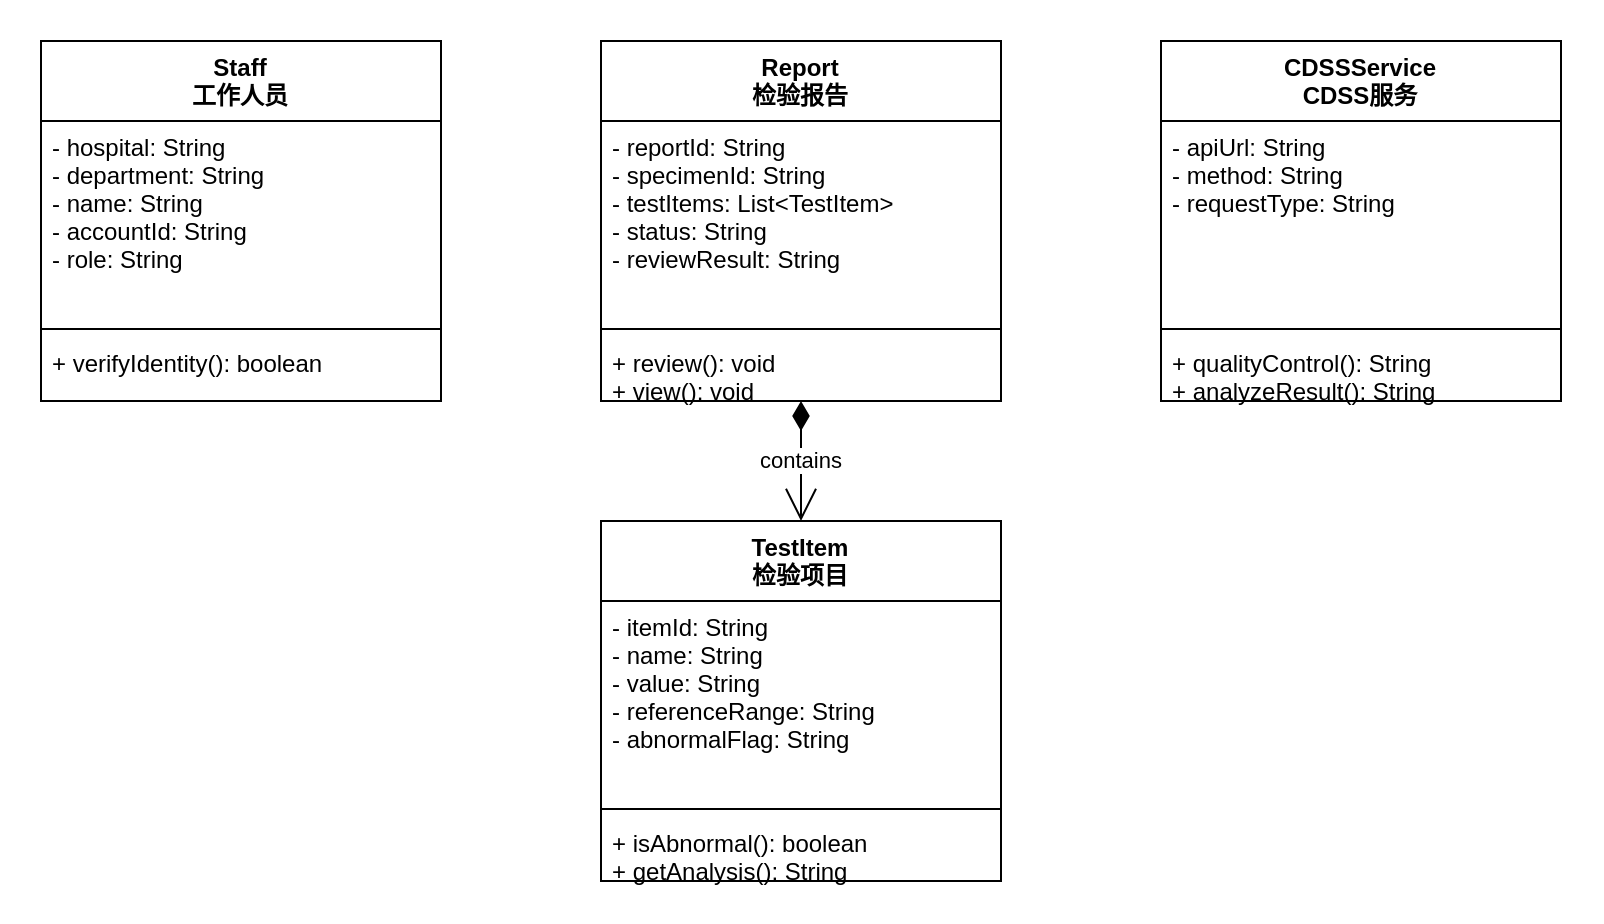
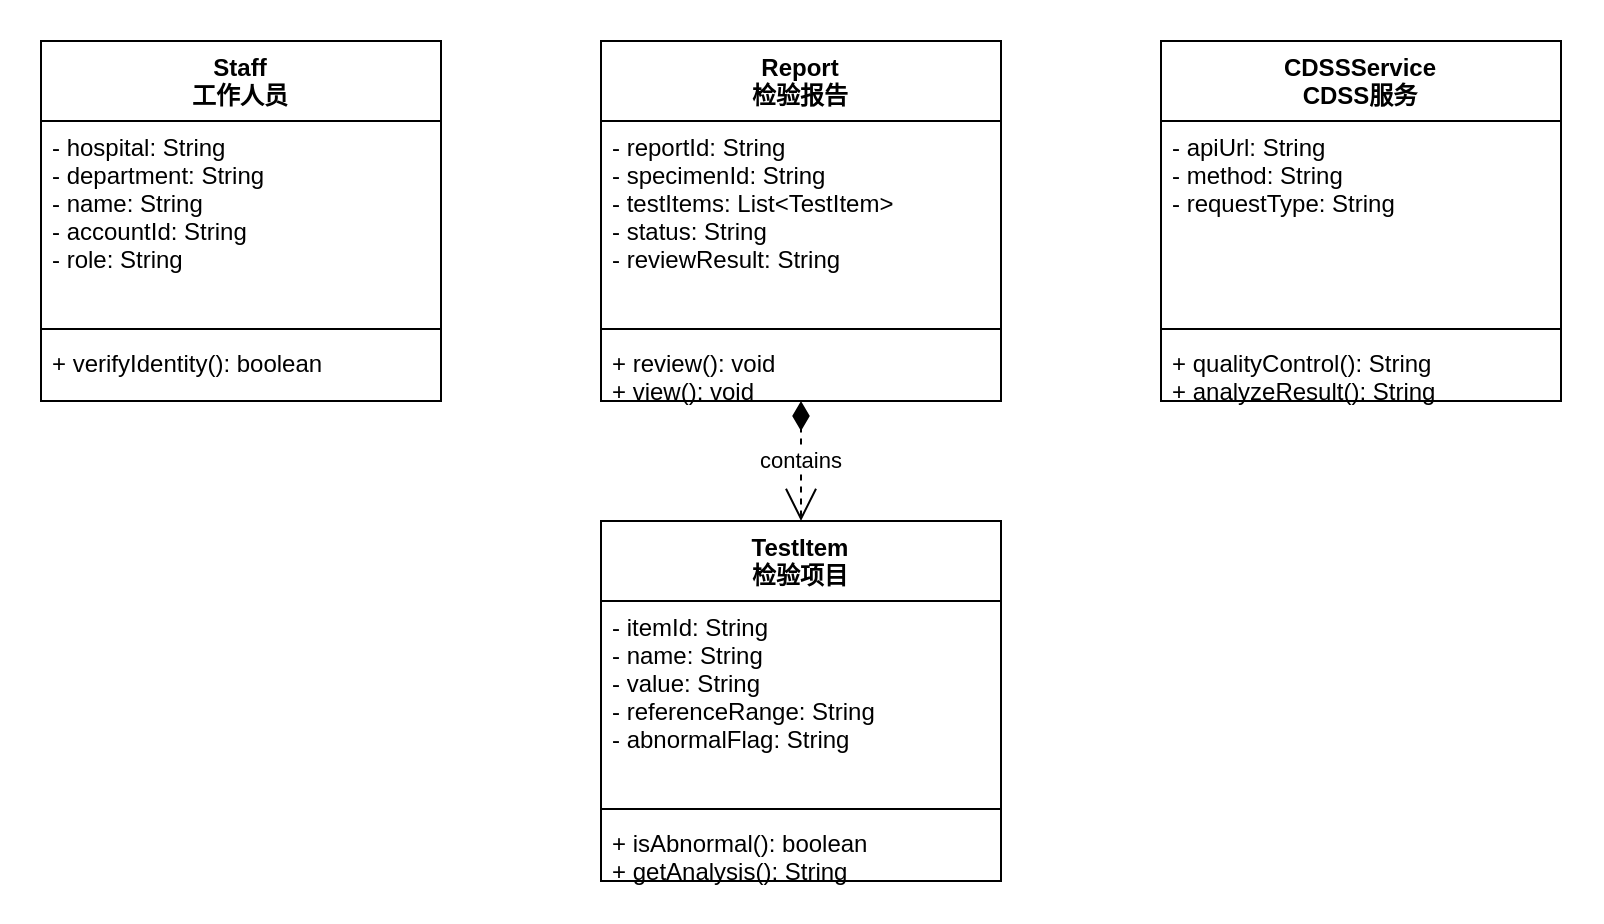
- <mxCell id="18" value="contains" style="endArrow=diamondThin;html=1;endSize=12;startArrow=open;startSize=14;startFill=0;edgeStyle=orthogonalEdgeStyle;endFill=1;" edge="1" parent="1" source="14" target="6"><mxGeometry relative="1" as="geometry" /></mxCell>
+ <mxCell id="18" value="contains" style="endArrow=diamondThin;html=1;endSize=12;startArrow=open;startSize=14;startFill=0;edgeStyle=orthogonalEdgeStyle;endFill=1;dashed=1;" edge="1" parent="1" source="14" target="6"><mxGeometry relative="1" as="geometry" /></mxCell>
